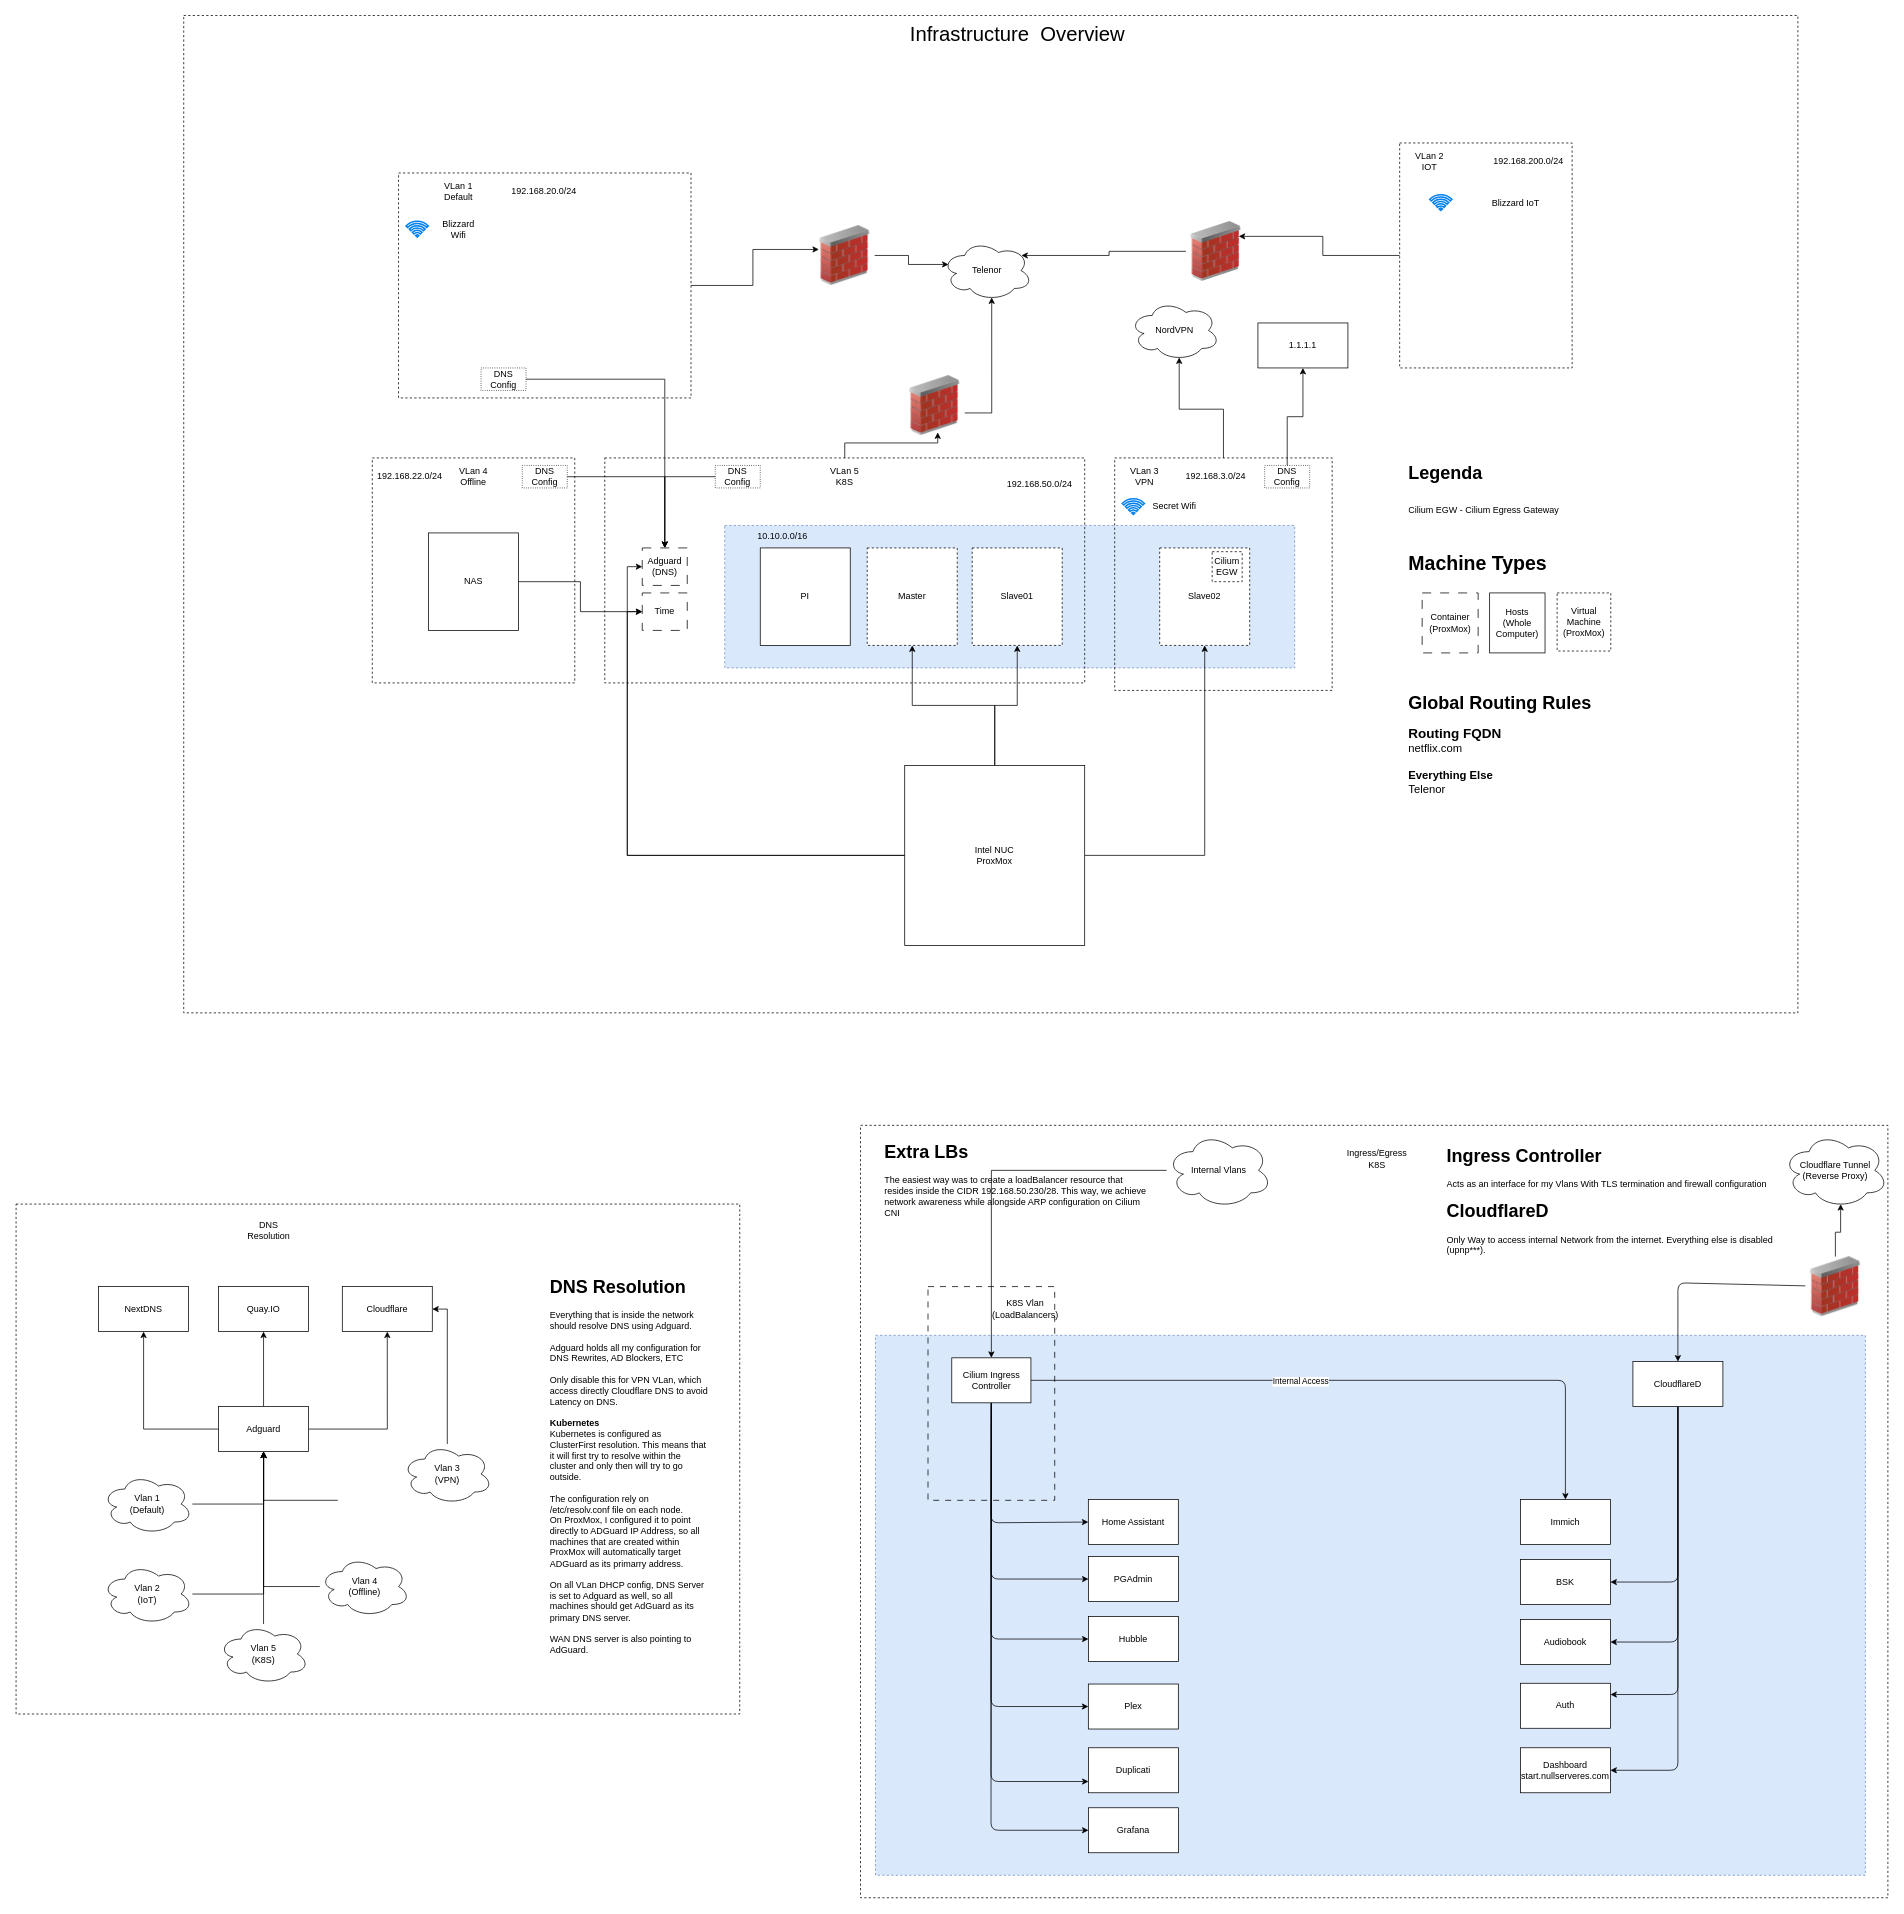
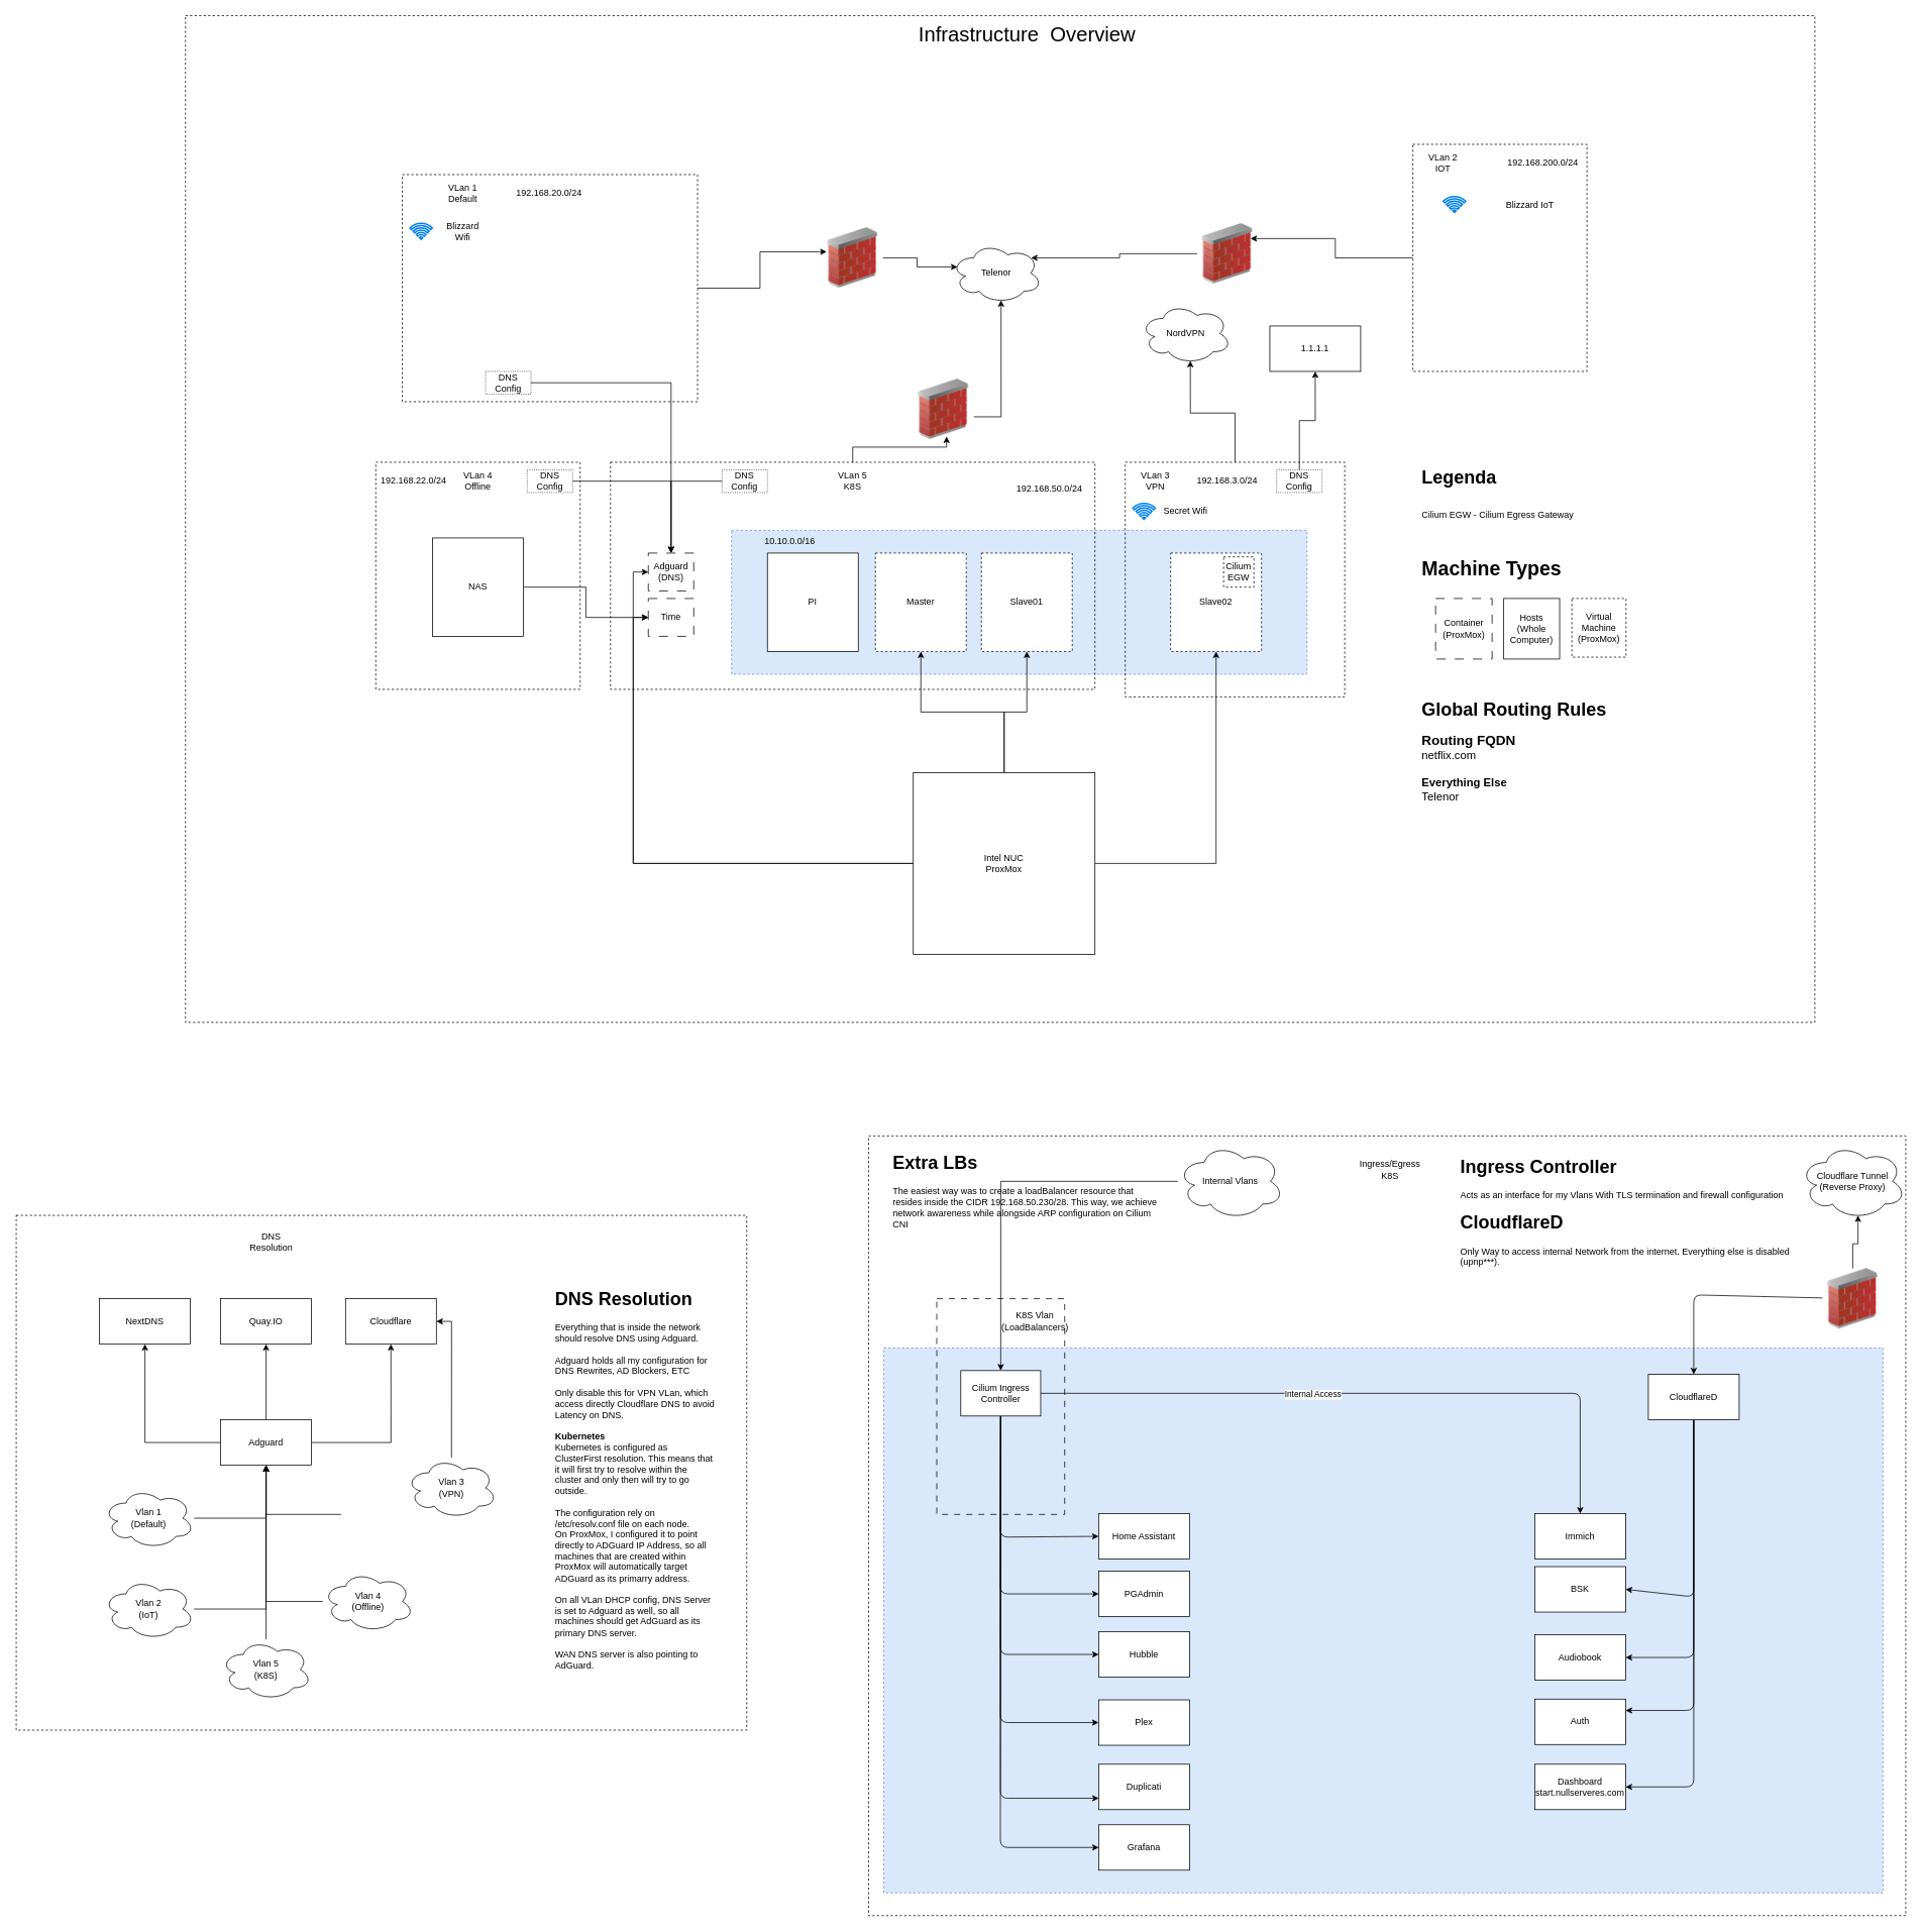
- <mxCell id="118" value="BSK" style="rounded=0;whiteSpace=wrap;html=1;" parent="1" vertex="1"><mxGeometry x="2027" y="2079" width="120" height="60" as="geometry" /></mxCell>
+ <mxCell id="118" value="BSK" style="rounded=0;whiteSpace=wrap;html=1;" parent="1" vertex="1"><mxGeometry x="2027" y="2069" width="120" height="60" as="geometry" /></mxCell>
